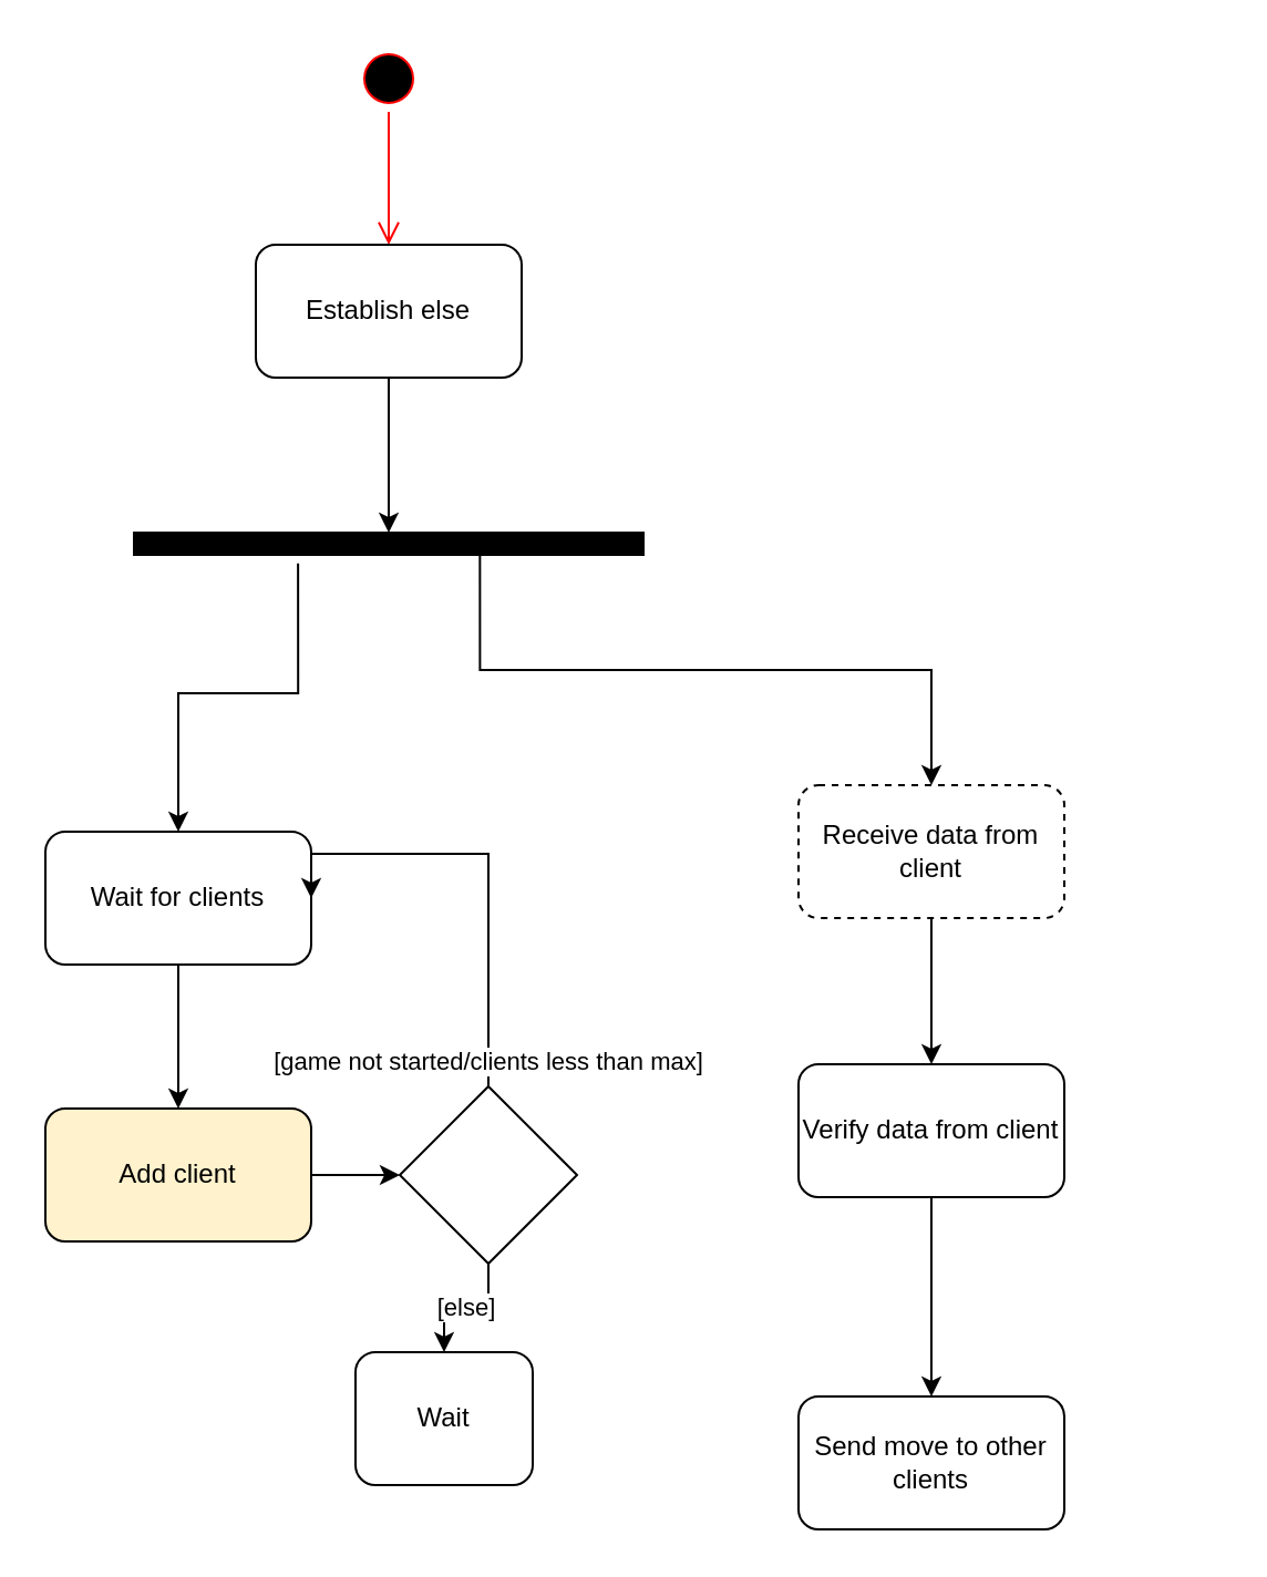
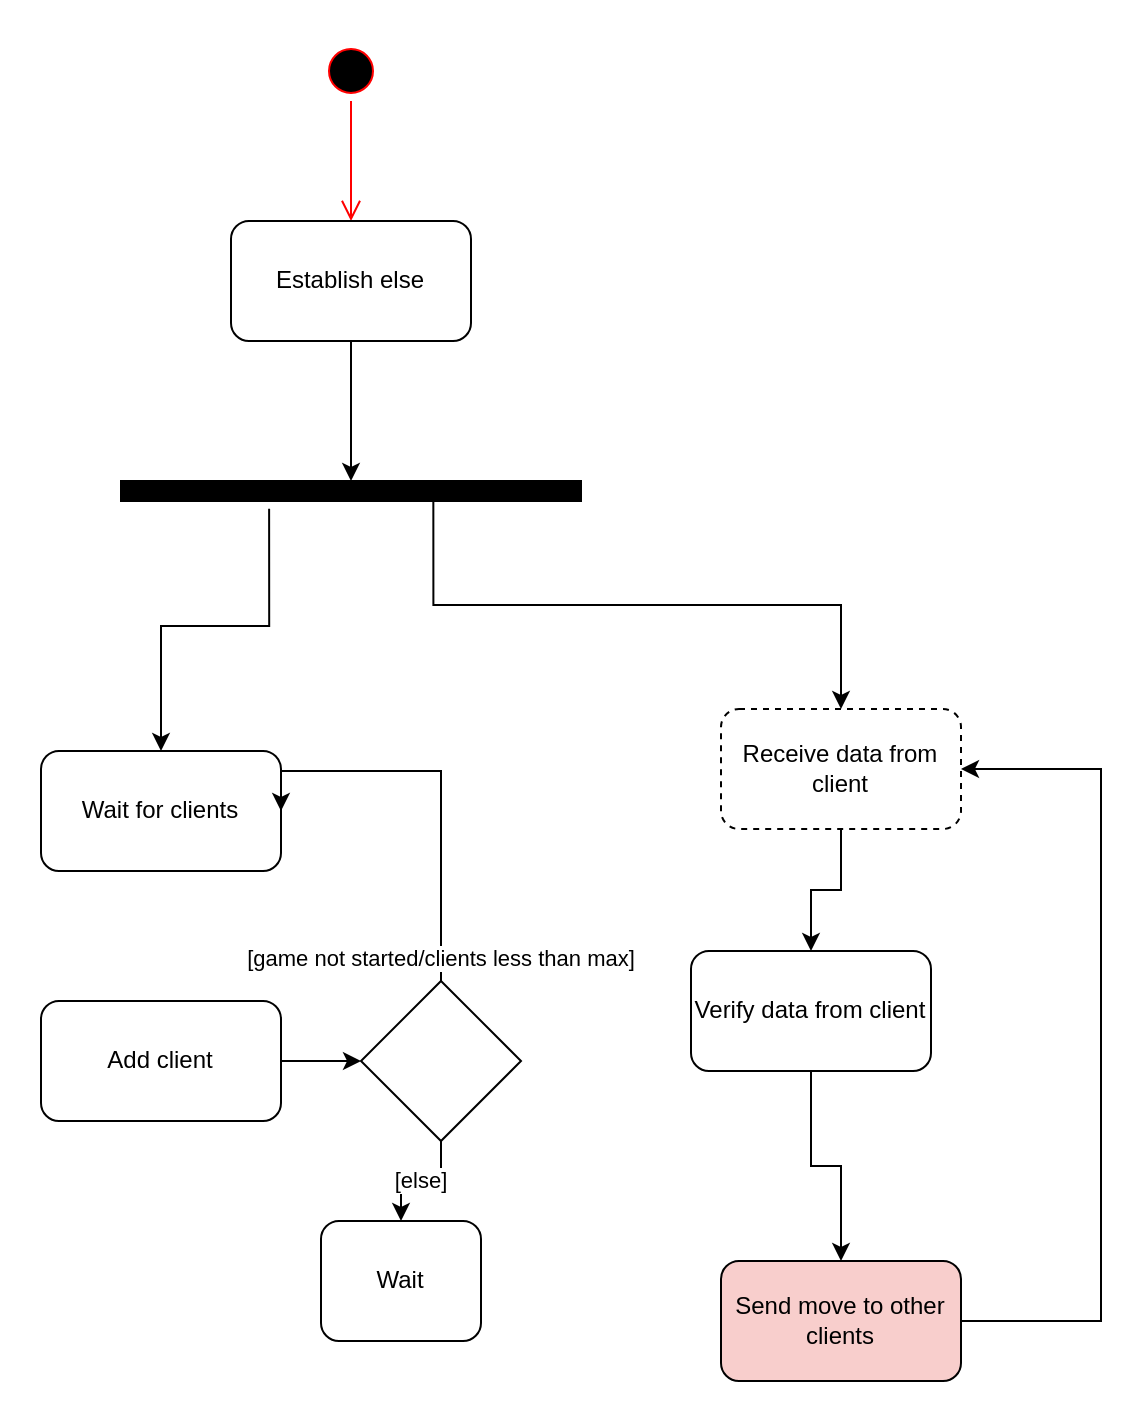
- <mxCell id="9" style="edgeStyle=orthogonalEdgeStyle;rounded=0;orthogonalLoop=1;jettySize=auto;html=1;" edge="1" parent="1" source="10" target="14"><mxGeometry relative="1" as="geometry" /></mxCell>
- <mxCell id="20" value="Verify data from client" style="rounded=1;whiteSpace=wrap;html=1;strokeWidth=1;fillColor=#FFFFFF;" vertex="1" parent="1"><mxGeometry x="360" y="480" width="120" height="60" as="geometry" /></mxCell>
+ <mxCell id="20" value="Verify data from client" style="rounded=1;whiteSpace=wrap;html=1;strokeWidth=1;fillColor=#FFFFFF;" vertex="1" parent="1"><mxGeometry x="345" y="475" width="120" height="60" as="geometry" /></mxCell>
+ <mxCell id="21" style="edgeStyle=orthogonalEdgeStyle;rounded=0;orthogonalLoop=1;jettySize=auto;html=1;entryX=1;entryY=0.5;entryDx=0;entryDy=0;" edge="1" parent="1" source="22" target="12"><mxGeometry relative="1" as="geometry"><Array as="points"><mxPoint x="550" y="660" /><mxPoint x="550" y="384" /></Array></mxGeometry></mxCell>
- <mxCell id="14" value="Add client" style="rounded=1;whiteSpace=wrap;html=1;strokeWidth=1;fillColor=#fff2cc;" vertex="1" parent="1"><mxGeometry x="20" y="500" width="120" height="60" as="geometry" /></mxCell>
+ <mxCell id="14" value="Add client" style="rounded=1;whiteSpace=wrap;html=1;strokeWidth=1;fillColor=#FFFFFF;" vertex="1" parent="1"><mxGeometry x="20" y="500" width="120" height="60" as="geometry" /></mxCell>
- <mxCell id="22" value="Send move to other clients" style="rounded=1;whiteSpace=wrap;html=1;strokeWidth=1;fillColor=#FFFFFF;" vertex="1" parent="1"><mxGeometry x="360" y="630" width="120" height="60" as="geometry" /></mxCell>
+ <mxCell id="22" value="Send move to other clients" style="rounded=1;whiteSpace=wrap;html=1;strokeWidth=1;fillColor=#f8cecc;" vertex="1" parent="1"><mxGeometry x="360" y="630" width="120" height="60" as="geometry" /></mxCell>
